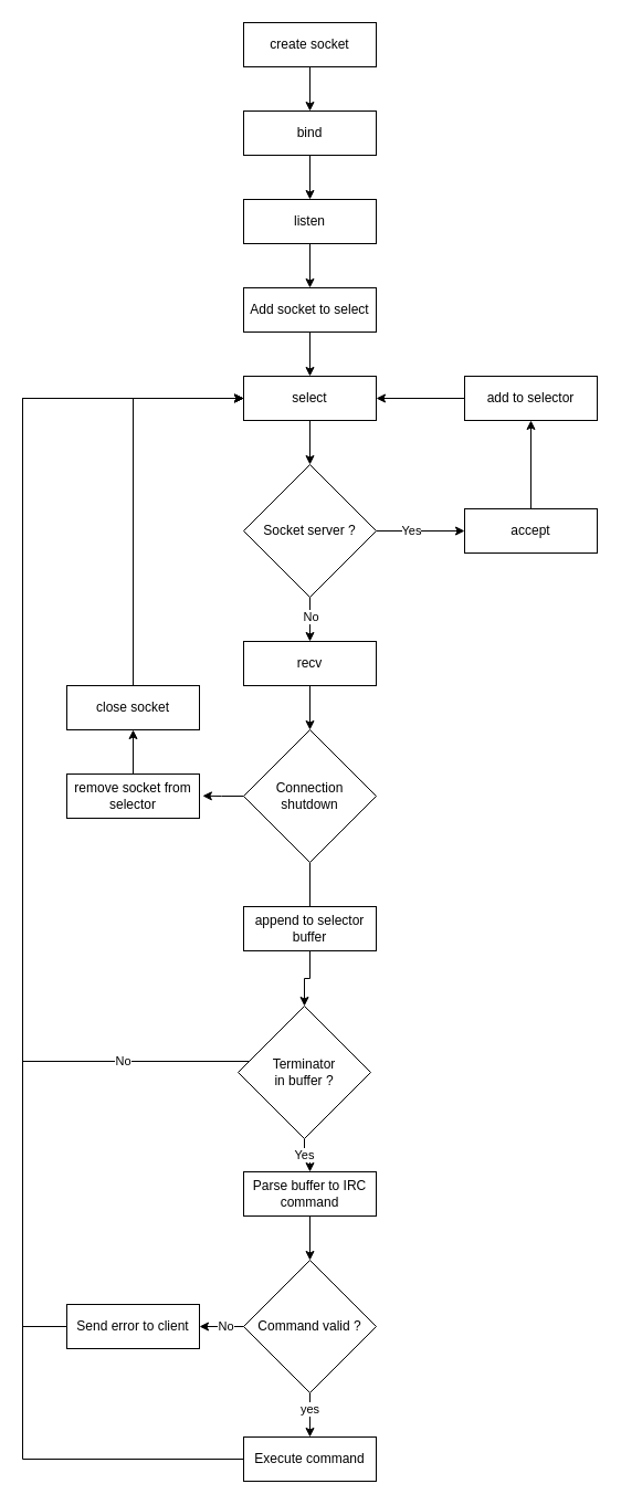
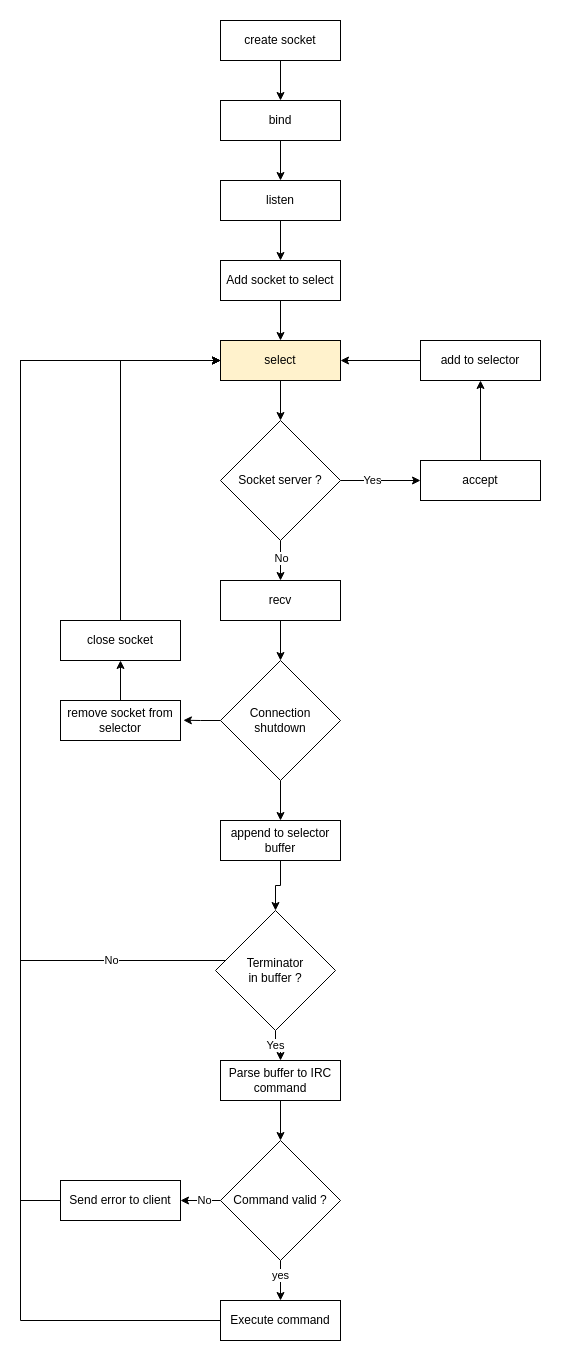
- <mxCell id="11" value="select" style="rounded=0;whiteSpace=wrap;html=1;" vertex="1" parent="1"><mxGeometry x="220" y="340" width="120" height="40" as="geometry" /></mxCell>
+ <mxCell id="11" value="select" style="rounded=0;whiteSpace=wrap;html=1;fillColor=#fff2cc;" vertex="1" parent="1"><mxGeometry x="220" y="340" width="120" height="40" as="geometry" /></mxCell>
- <mxCell id="40" style="edgeStyle=orthogonalEdgeStyle;rounded=0;orthogonalLoop=1;jettySize=auto;html=1;entryX=0.5;entryY=0;entryDx=0;entryDy=0;endArrow=none;" edge="1" parent="1" source="41" target="24"><mxGeometry relative="1" as="geometry" /></mxCell>
+ <mxCell id="40" style="edgeStyle=orthogonalEdgeStyle;rounded=0;orthogonalLoop=1;jettySize=auto;html=1;entryX=0.5;entryY=0;entryDx=0;entryDy=0;" edge="1" parent="1" source="41" target="24"><mxGeometry relative="1" as="geometry" /></mxCell>
